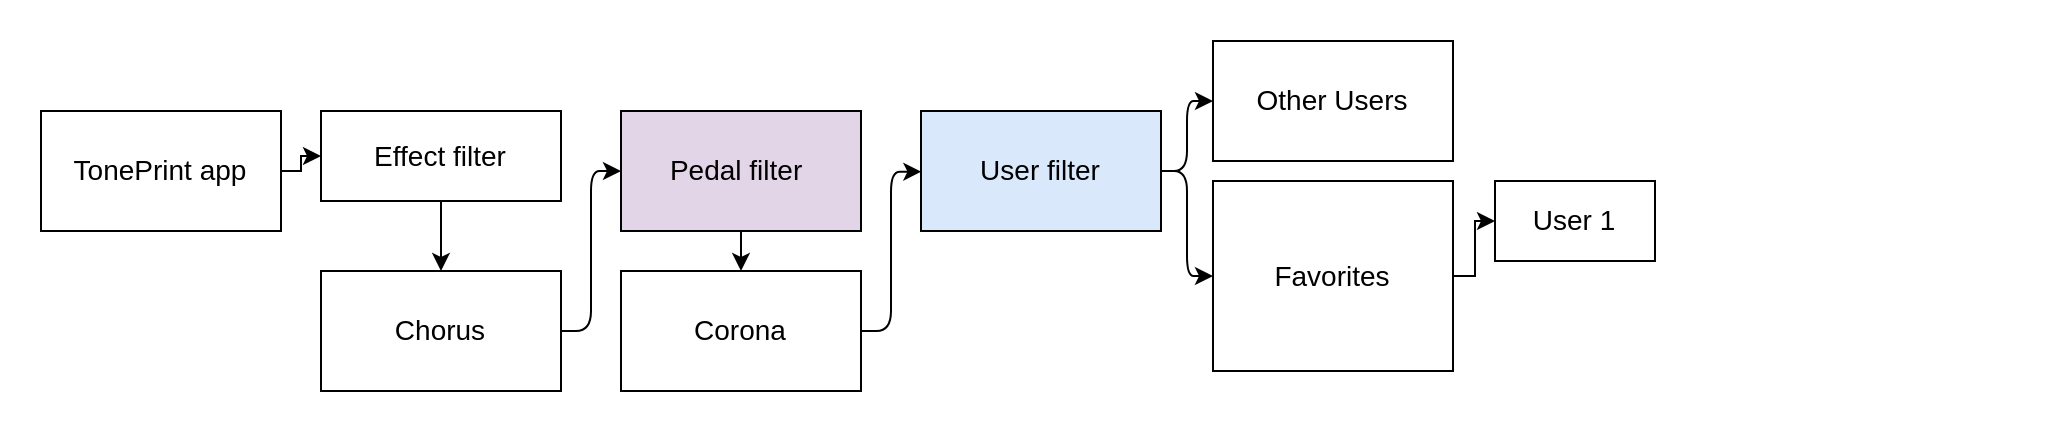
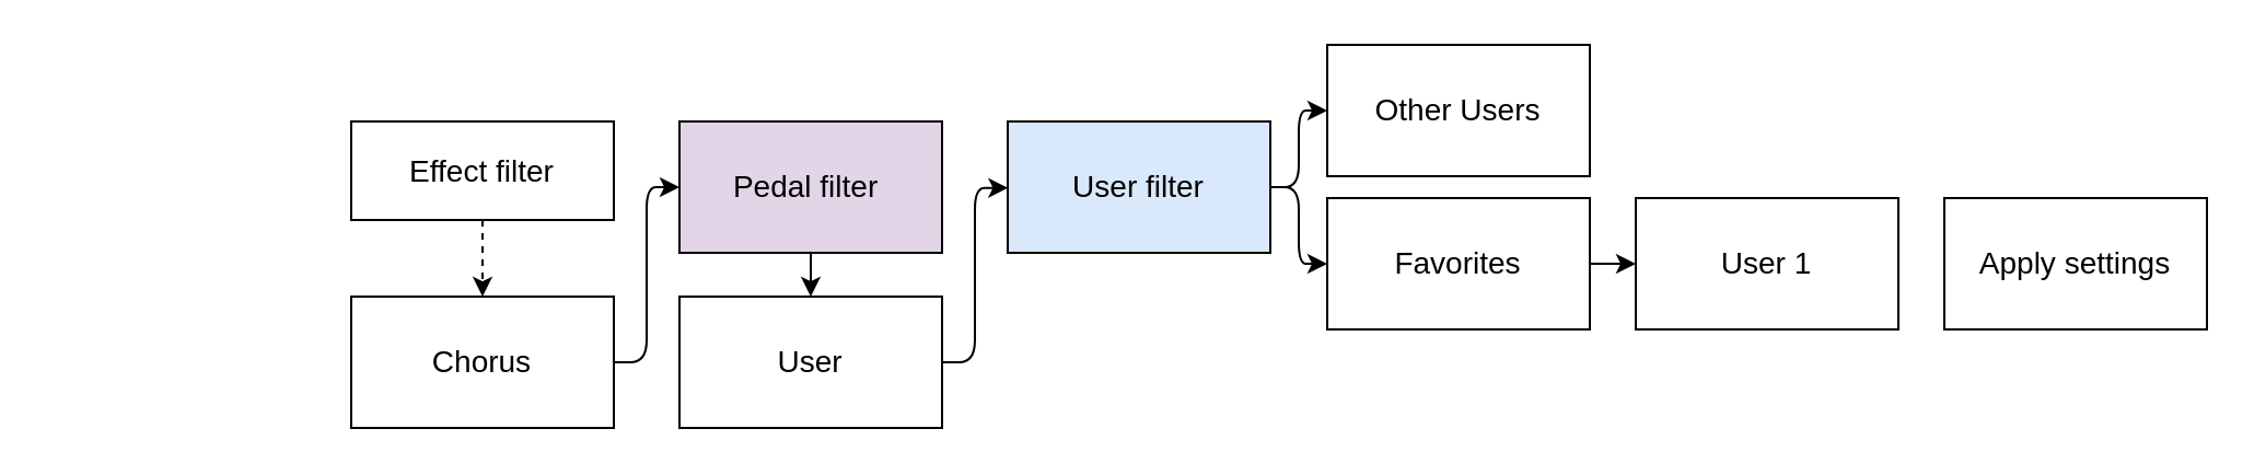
- <mxCell id="2" parent="1" style="edgeStyle=elbowEdgeStyle;rounded=0;orthogonalLoop=1;jettySize=auto;html=1;exitX=1;exitY=0.5;exitDx=0;exitDy=0;entryX=0;entryY=0.5;entryDx=0;entryDy=0;fontSize=14;" edge="1" source="3" target="5"><mxGeometry as="geometry" relative="1" /></mxCell>
- <mxCell id="3" value="TonePrint app" parent="1" style="rounded=0;whiteSpace=wrap;html=1;fontSize=14;" vertex="1"><mxGeometry as="geometry" x="20" y="55" width="120" height="60" /></mxCell>
- <mxCell id="18" value="User 1&lt;br&gt;" parent="1" style="rounded=0;whiteSpace=wrap;html=1;fontSize=14;" vertex="1"><mxGeometry x="747" y="90" as="geometry" width="80" height="40" /></mxCell>
+ <mxCell id="18" value="User 1&lt;br&gt;" parent="1" style="rounded=0;whiteSpace=wrap;html=1;fontSize=14;" vertex="1"><mxGeometry as="geometry" x="747" y="90" width="120" height="60" /></mxCell>
- <mxCell id="4" parent="1" style="edgeStyle=elbowEdgeStyle;rounded=0;orthogonalLoop=1;jettySize=auto;html=1;exitX=0.5;exitY=1;exitDx=0;exitDy=0;entryX=0.5;entryY=0;entryDx=0;entryDy=0;fontSize=14;" edge="1" source="5" target="6"><mxGeometry as="geometry" relative="1" /></mxCell>
+ <mxCell id="4" parent="1" style="edgeStyle=elbowEdgeStyle;rounded=0;orthogonalLoop=1;jettySize=auto;html=1;exitX=0.5;exitY=1;exitDx=0;exitDy=0;entryX=0.5;entryY=0;entryDx=0;entryDy=0;fontSize=14;dashed=1;" edge="1" source="5" target="6"><mxGeometry as="geometry" relative="1" /></mxCell>
+ <mxCell id="19" value="Apply settings&lt;br&gt;" parent="1" style="rounded=0;whiteSpace=wrap;html=1;fontSize=14;" vertex="1"><mxGeometry as="geometry" x="888" y="90" width="120" height="60" /></mxCell>
- <mxCell id="15" value="Favorites&lt;br&gt;" parent="1" style="rounded=0;whiteSpace=wrap;html=1;fontSize=14;" vertex="1"><mxGeometry x="606" y="90" as="geometry" width="120" height="95" /></mxCell>
+ <mxCell id="15" value="Favorites&lt;br&gt;" parent="1" style="rounded=0;whiteSpace=wrap;html=1;fontSize=14;" vertex="1"><mxGeometry as="geometry" x="606" y="90" width="120" height="60" /></mxCell>
- <mxCell id="10" value="Corona&lt;br&gt;" parent="1" style="rounded=0;whiteSpace=wrap;html=1;fontSize=14;" vertex="1"><mxGeometry as="geometry" x="310" y="135" width="120" height="60" /></mxCell>
+ <mxCell id="10" value="User&lt;br&gt;" parent="1" style="rounded=0;whiteSpace=wrap;html=1;fontSize=14;" vertex="1"><mxGeometry as="geometry" x="310" y="135" width="120" height="60" /></mxCell>
